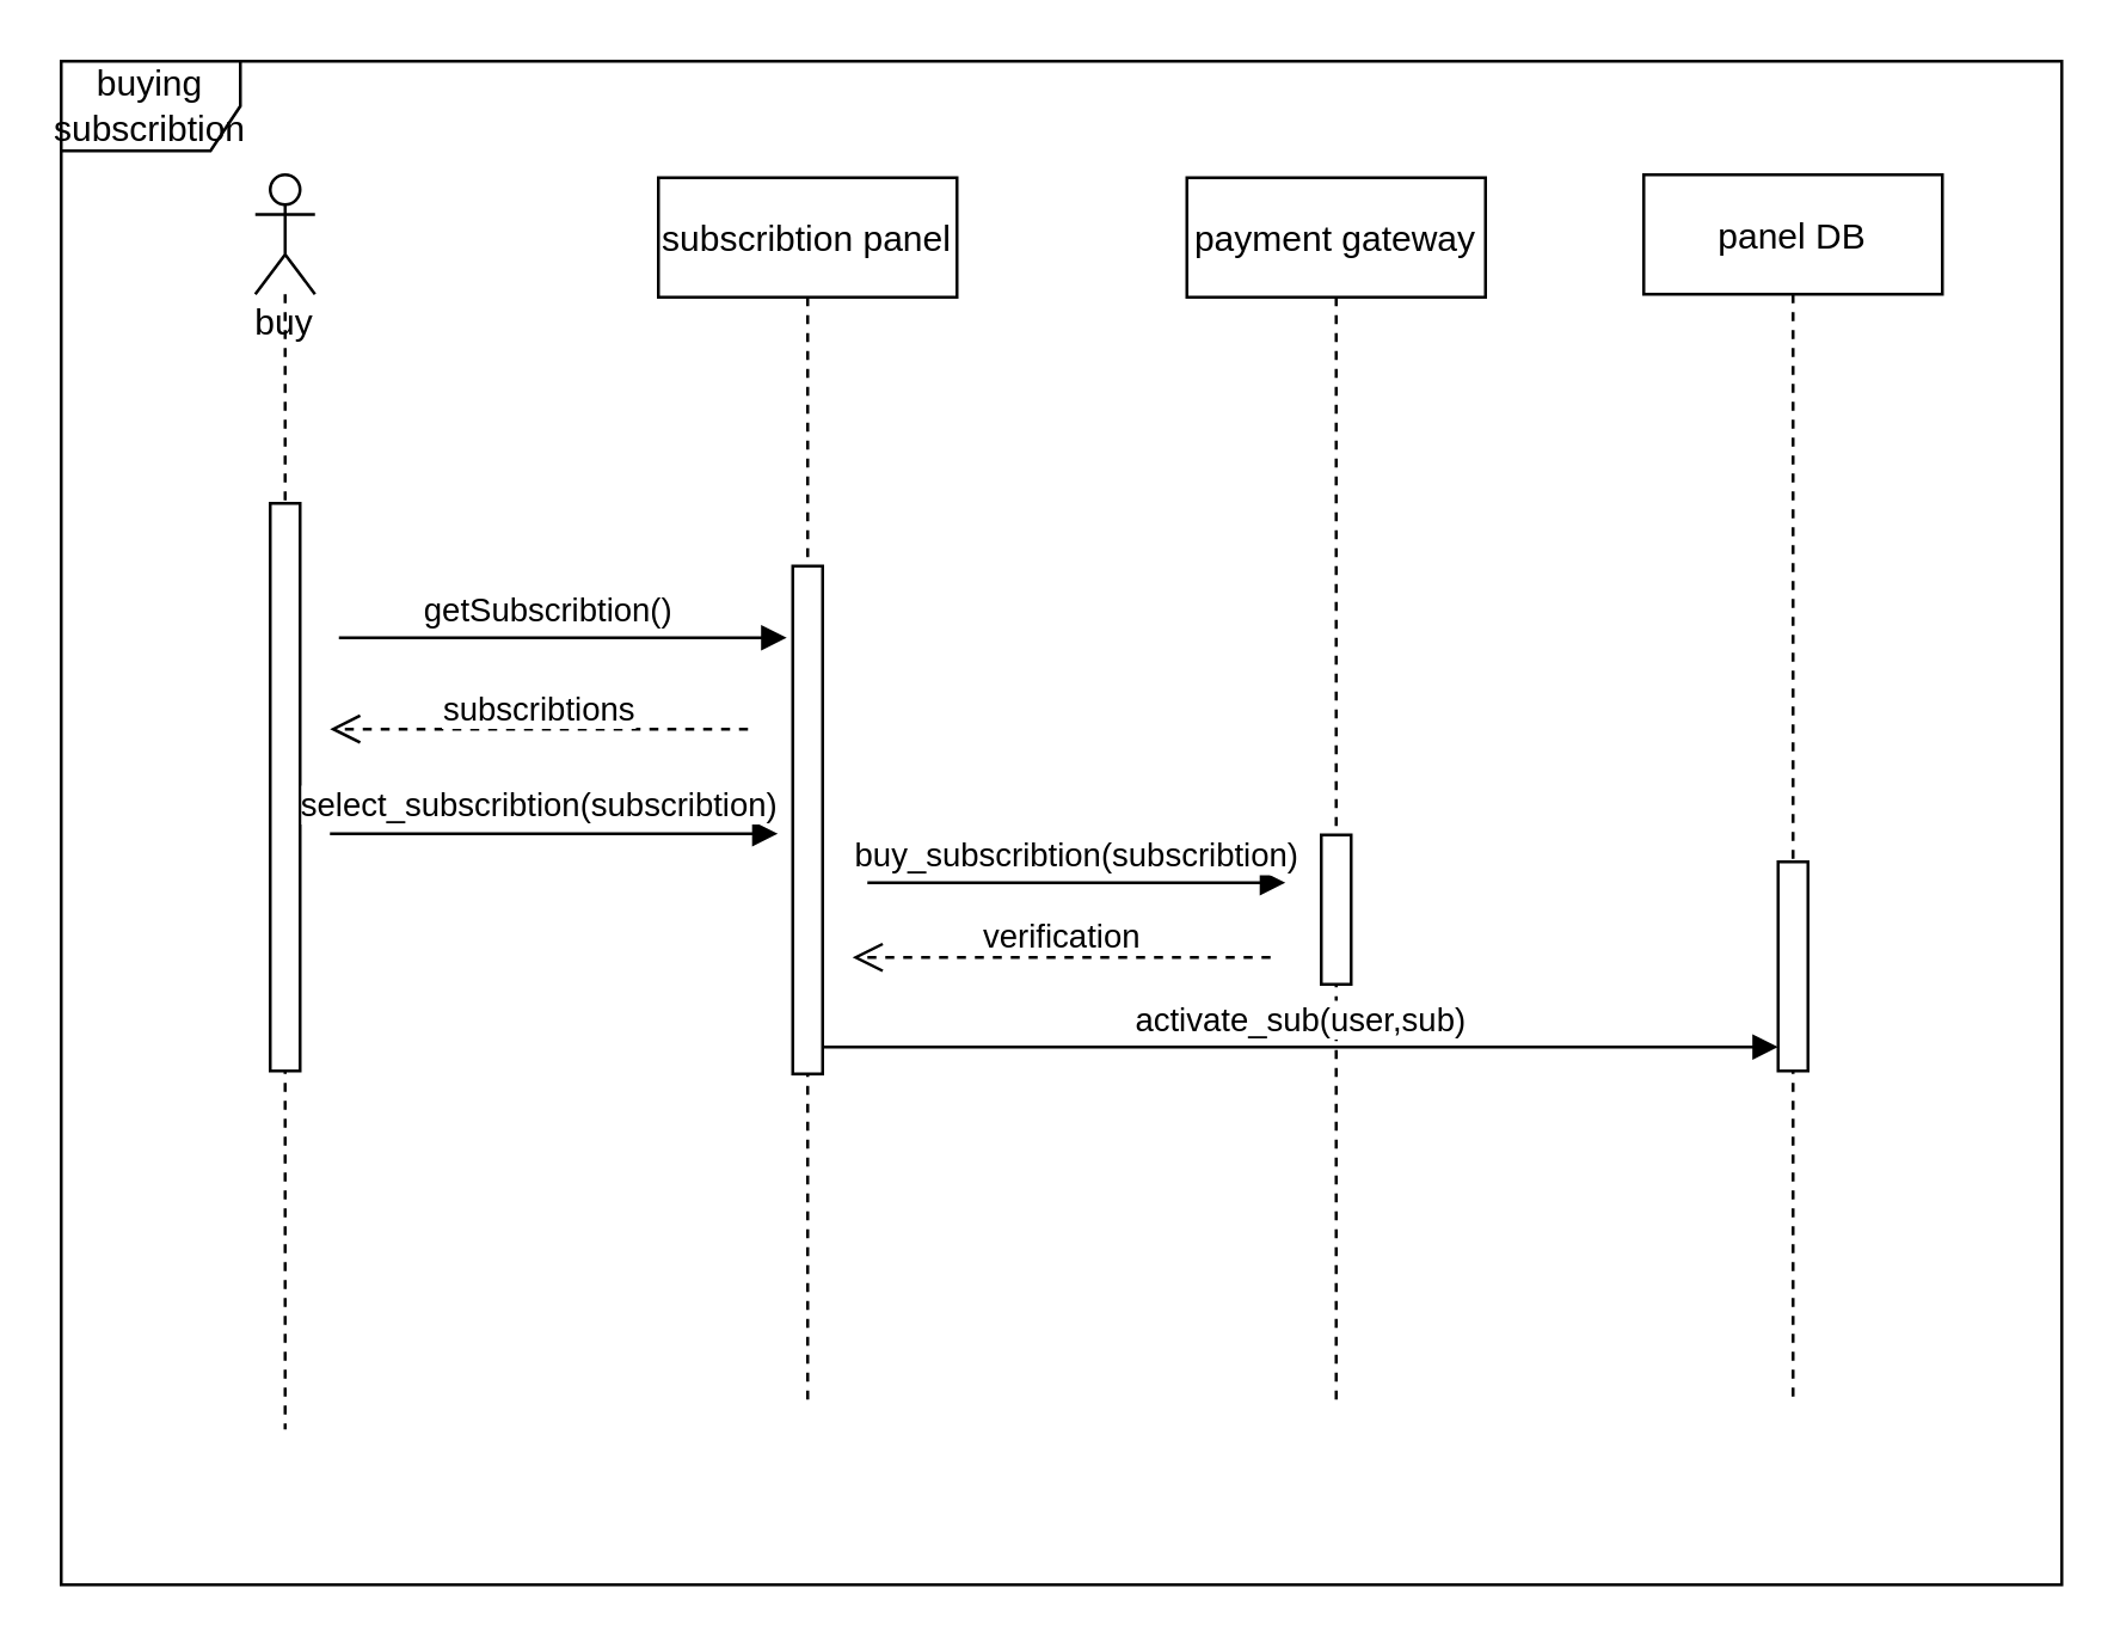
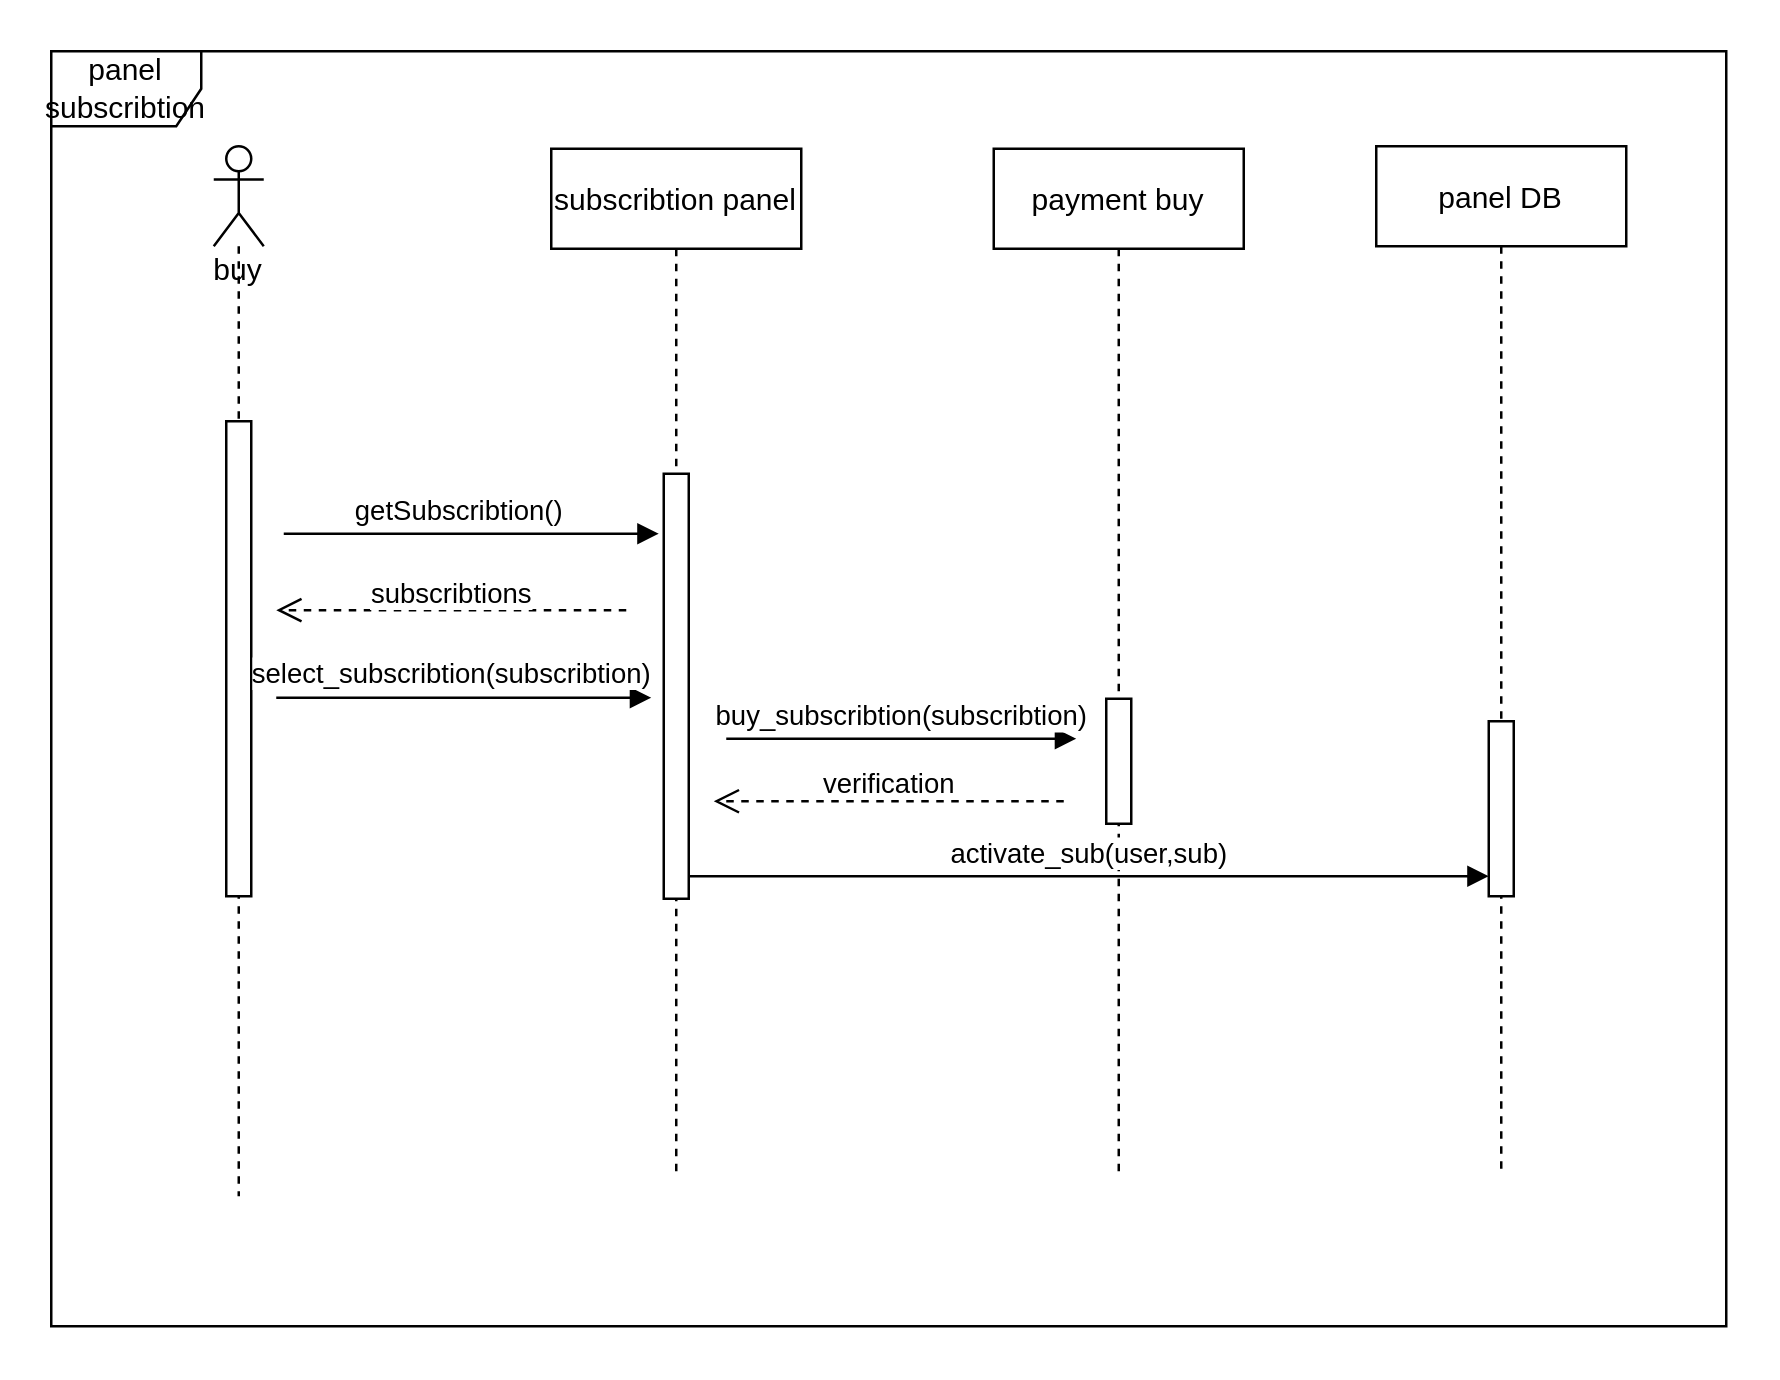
- <mxCell id="2" value="buying subscribtion" style="shape=umlFrame;whiteSpace=wrap;html=1;fillColor=none;gradientColor=none;" parent="1" vertex="1"><mxGeometry x="20" y="20" width="670" height="510" as="geometry" /></mxCell>
+ <mxCell id="2" value="panel subscribtion" style="shape=umlFrame;whiteSpace=wrap;html=1;fillColor=none;gradientColor=none;" parent="1" vertex="1"><mxGeometry x="20" y="20" width="670" height="510" as="geometry" /></mxCell>
- <mxCell id="7" value="payment gateway" style="shape=umlLifeline;perimeter=lifelinePerimeter;container=1;collapsible=0;recursiveResize=0;rounded=0;shadow=0;strokeWidth=1;" parent="1" vertex="1"><mxGeometry x="397" y="59" width="100" height="410" as="geometry" /></mxCell>
+ <mxCell id="7" value="payment buy" style="shape=umlLifeline;perimeter=lifelinePerimeter;container=1;collapsible=0;recursiveResize=0;rounded=0;shadow=0;strokeWidth=1;" parent="1" vertex="1"><mxGeometry x="397" y="59" width="100" height="410" as="geometry" /></mxCell>
